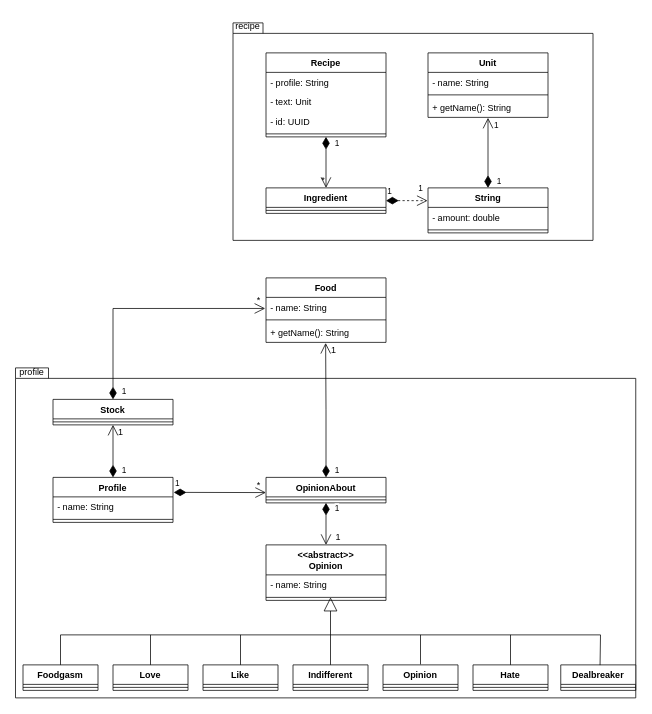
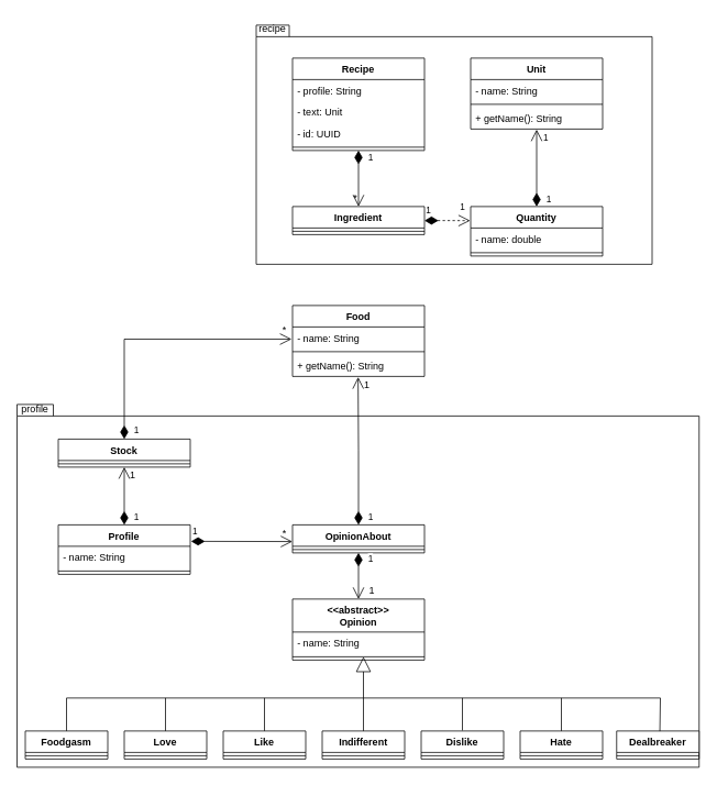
- <mxCell id="10" value="String" style="swimlane;fontStyle=1;align=center;verticalAlign=top;childLayout=stackLayout;horizontal=1;startSize=26;horizontalStack=0;resizeParent=1;resizeParentMax=0;resizeLast=0;collapsible=1;marginBottom=0;" vertex="1" parent="1"><mxGeometry x="570" y="250" width="160" height="60" as="geometry" /></mxCell>
+ <mxCell id="10" value="Quantity" style="swimlane;fontStyle=1;align=center;verticalAlign=top;childLayout=stackLayout;horizontal=1;startSize=26;horizontalStack=0;resizeParent=1;resizeParentMax=0;resizeLast=0;collapsible=1;marginBottom=0;" vertex="1" parent="1"><mxGeometry x="570" y="250" width="160" height="60" as="geometry" /></mxCell>
- <mxCell id="11" value="- amount: double" style="text;strokeColor=none;fillColor=none;align=left;verticalAlign=top;spacingLeft=4;spacingRight=4;overflow=hidden;rotatable=0;points=[[0,0.5],[1,0.5]];portConstraint=eastwest;" vertex="1" parent="10"><mxGeometry y="26" width="160" height="26" as="geometry" /></mxCell>
+ <mxCell id="11" value="- name: double" style="text;strokeColor=none;fillColor=none;align=left;verticalAlign=top;spacingLeft=4;spacingRight=4;overflow=hidden;rotatable=0;points=[[0,0.5],[1,0.5]];portConstraint=eastwest;" vertex="1" parent="10"><mxGeometry y="26" width="160" height="26" as="geometry" /></mxCell>
- <mxCell id="56" value="Opinion" style="swimlane;fontStyle=1;align=center;verticalAlign=top;childLayout=stackLayout;horizontal=1;startSize=26;horizontalStack=0;resizeParent=1;resizeParentMax=0;resizeLast=0;collapsible=1;marginBottom=0;" vertex="1" parent="1"><mxGeometry x="510" y="886" width="100" height="34" as="geometry" /></mxCell>
+ <mxCell id="56" value="Dislike" style="swimlane;fontStyle=1;align=center;verticalAlign=top;childLayout=stackLayout;horizontal=1;startSize=26;horizontalStack=0;resizeParent=1;resizeParentMax=0;resizeLast=0;collapsible=1;marginBottom=0;" vertex="1" parent="1"><mxGeometry x="510" y="886" width="100" height="34" as="geometry" /></mxCell>
